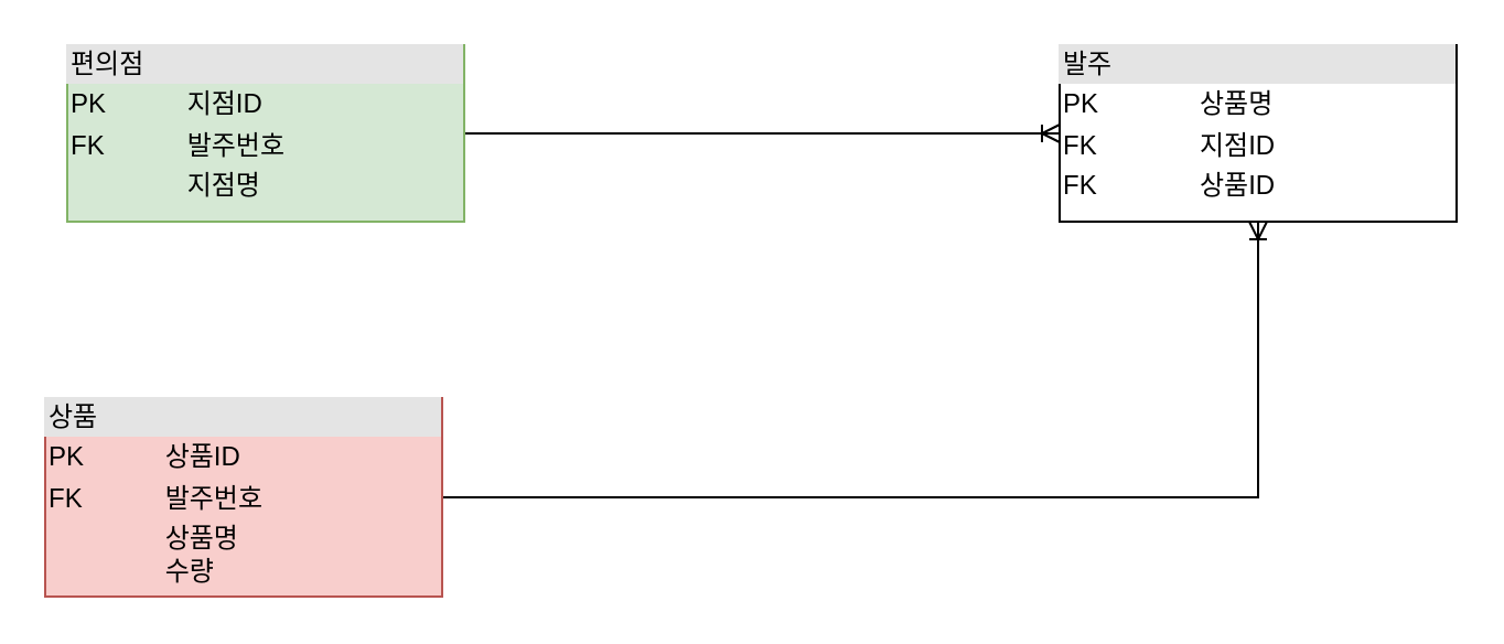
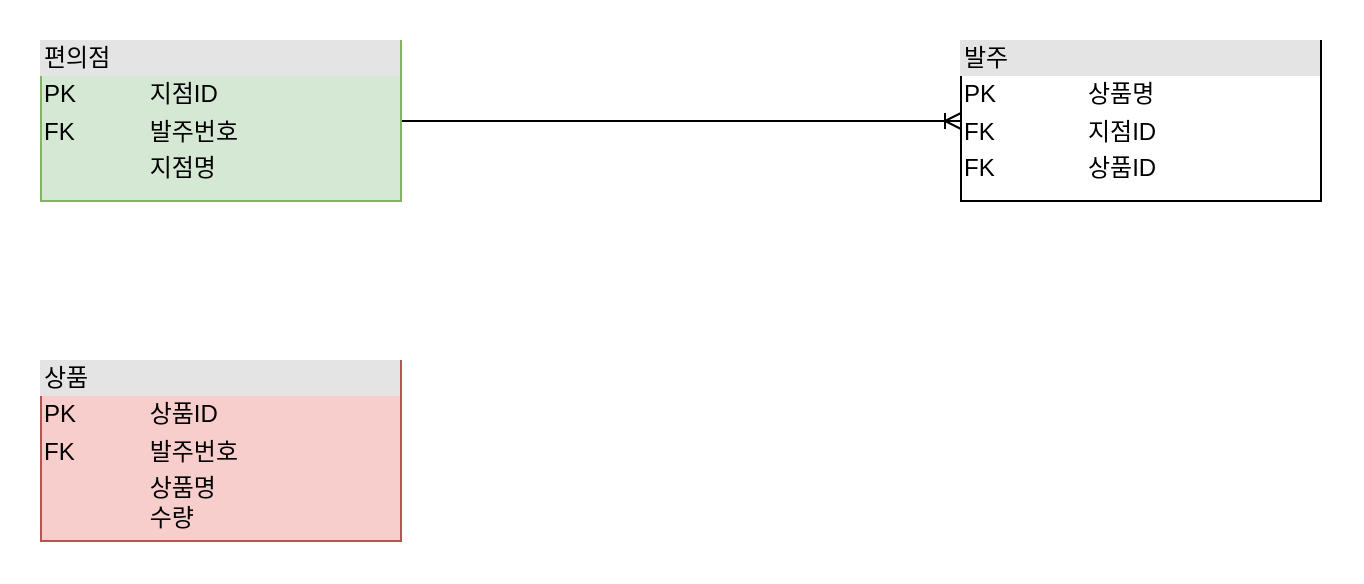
- <mxCell id="3" value="&lt;div style=&quot;box-sizing: border-box ; width: 100% ; background: #e4e4e4 ; padding: 2px&quot;&gt;편의점&lt;/div&gt;&lt;table style=&quot;width: 100% ; font-size: 1em&quot; cellpadding=&quot;2&quot; cellspacing=&quot;0&quot;&gt;&lt;tbody&gt;&lt;tr&gt;&lt;td&gt;PK&lt;/td&gt;&lt;td&gt;지점ID&lt;/td&gt;&lt;/tr&gt;&lt;tr&gt;&lt;td&gt;FK&lt;/td&gt;&lt;td&gt;발주번호&lt;/td&gt;&lt;/tr&gt;&lt;tr&gt;&lt;td&gt;&lt;/td&gt;&lt;td&gt;지점명&lt;/td&gt;&lt;/tr&gt;&lt;/tbody&gt;&lt;/table&gt;" style="verticalAlign=top;align=left;overflow=fill;html=1;fillColor=#d5e8d4;strokeColor=#82b366;" vertex="1" parent="1"><mxGeometry x="30" y="20" width="180" height="80" as="geometry" /></mxCell>
+ <mxCell id="3" value="&lt;div style=&quot;box-sizing: border-box ; width: 100% ; background: #e4e4e4 ; padding: 2px&quot;&gt;편의점&lt;/div&gt;&lt;table style=&quot;width: 100% ; font-size: 1em&quot; cellpadding=&quot;2&quot; cellspacing=&quot;0&quot;&gt;&lt;tbody&gt;&lt;tr&gt;&lt;td&gt;PK&lt;/td&gt;&lt;td&gt;지점ID&lt;/td&gt;&lt;/tr&gt;&lt;tr&gt;&lt;td&gt;FK&lt;/td&gt;&lt;td&gt;발주번호&lt;/td&gt;&lt;/tr&gt;&lt;tr&gt;&lt;td&gt;&lt;/td&gt;&lt;td&gt;지점명&lt;/td&gt;&lt;/tr&gt;&lt;/tbody&gt;&lt;/table&gt;" style="verticalAlign=top;align=left;overflow=fill;html=1;fillColor=#d5e8d4;strokeColor=#82b366;" vertex="1" parent="1"><mxGeometry x="20" y="20" width="180" height="80" as="geometry" /></mxCell>
- <mxCell id="5" style="edgeStyle=orthogonalEdgeStyle;rounded=0;orthogonalLoop=1;jettySize=auto;html=1;endArrow=ERoneToMany;endFill=0;entryX=0.5;entryY=1;entryDx=0;entryDy=0;startArrow=baseDash;startFill=0;exitX=1;exitY=0.5;exitDx=0;exitDy=0;" edge="1" parent="1" source="6" target="4"><mxGeometry relative="1" as="geometry"><mxPoint x="570" y="120" as="targetPoint" /><mxPoint x="210" y="225" as="sourcePoint" /></mxGeometry></mxCell>
